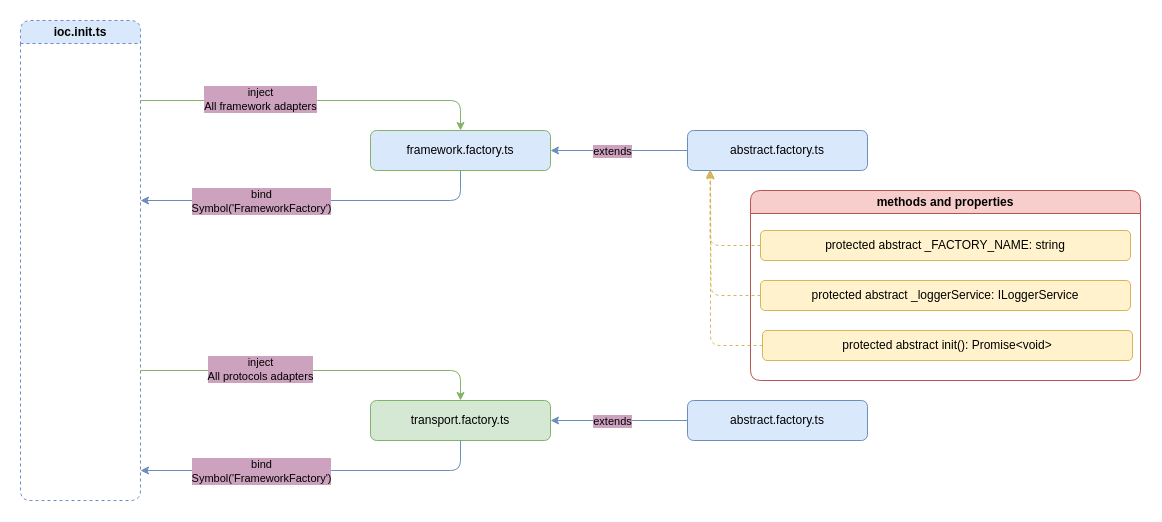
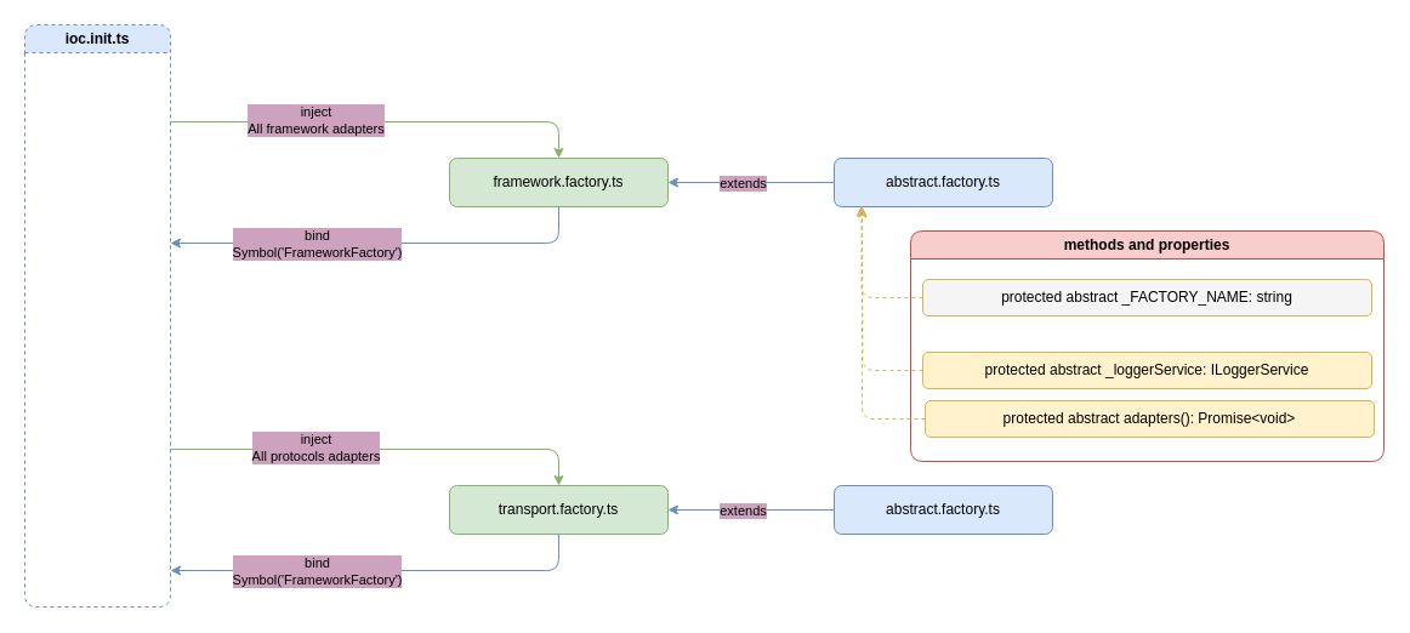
- <mxCell id="3" value="framework.factory.ts" style="rounded=1;whiteSpace=wrap;html=1;fillColor=#dae8fc;strokeColor=#82b366;" vertex="1" parent="1"><mxGeometry x="370" y="130" width="180" height="40" as="geometry" /></mxCell>
+ <mxCell id="3" value="framework.factory.ts" style="rounded=1;whiteSpace=wrap;html=1;fillColor=#d5e8d4;strokeColor=#82b366;" vertex="1" parent="1"><mxGeometry x="370" y="130" width="180" height="40" as="geometry" /></mxCell>
- <mxCell id="7" value="protected abstract _FACTORY_NAME: string" style="rounded=1;whiteSpace=wrap;html=1;fillColor=#fff2cc;strokeColor=#d6b656;" vertex="1" parent="6"><mxGeometry x="10" y="40" width="370" height="30" as="geometry" /></mxCell>
+ <mxCell id="7" value="protected abstract _FACTORY_NAME: string" style="rounded=1;whiteSpace=wrap;html=1;fillColor=#f5f5f5;strokeColor=#d6b656;" vertex="1" parent="6"><mxGeometry x="10" y="40" width="370" height="30" as="geometry" /></mxCell>
- <mxCell id="9" value="protected abstract _loggerService: ILoggerService" style="rounded=1;whiteSpace=wrap;html=1;fillColor=#fff2cc;strokeColor=#d6b656;" vertex="1" parent="6"><mxGeometry x="10" y="90" width="370" height="30" as="geometry" /></mxCell>
+ <mxCell id="9" value="protected abstract _loggerService: ILoggerService" style="rounded=1;whiteSpace=wrap;html=1;fillColor=#fff2cc;strokeColor=#d6b656;" vertex="1" parent="6"><mxGeometry x="10" y="100" width="370" height="30" as="geometry" /></mxCell>
- <mxCell id="10" value="protected abstract init(): Promise&amp;lt;void&amp;gt;" style="rounded=1;whiteSpace=wrap;html=1;fillColor=#fff2cc;strokeColor=#d6b656;" vertex="1" parent="6"><mxGeometry x="12" y="140" width="370" height="30" as="geometry" /></mxCell>
+ <mxCell id="10" value="protected abstract adapters(): Promise&amp;lt;void&amp;gt;" style="rounded=1;whiteSpace=wrap;html=1;fillColor=#fff2cc;strokeColor=#d6b656;" vertex="1" parent="6"><mxGeometry x="12" y="140" width="370" height="30" as="geometry" /></mxCell>
